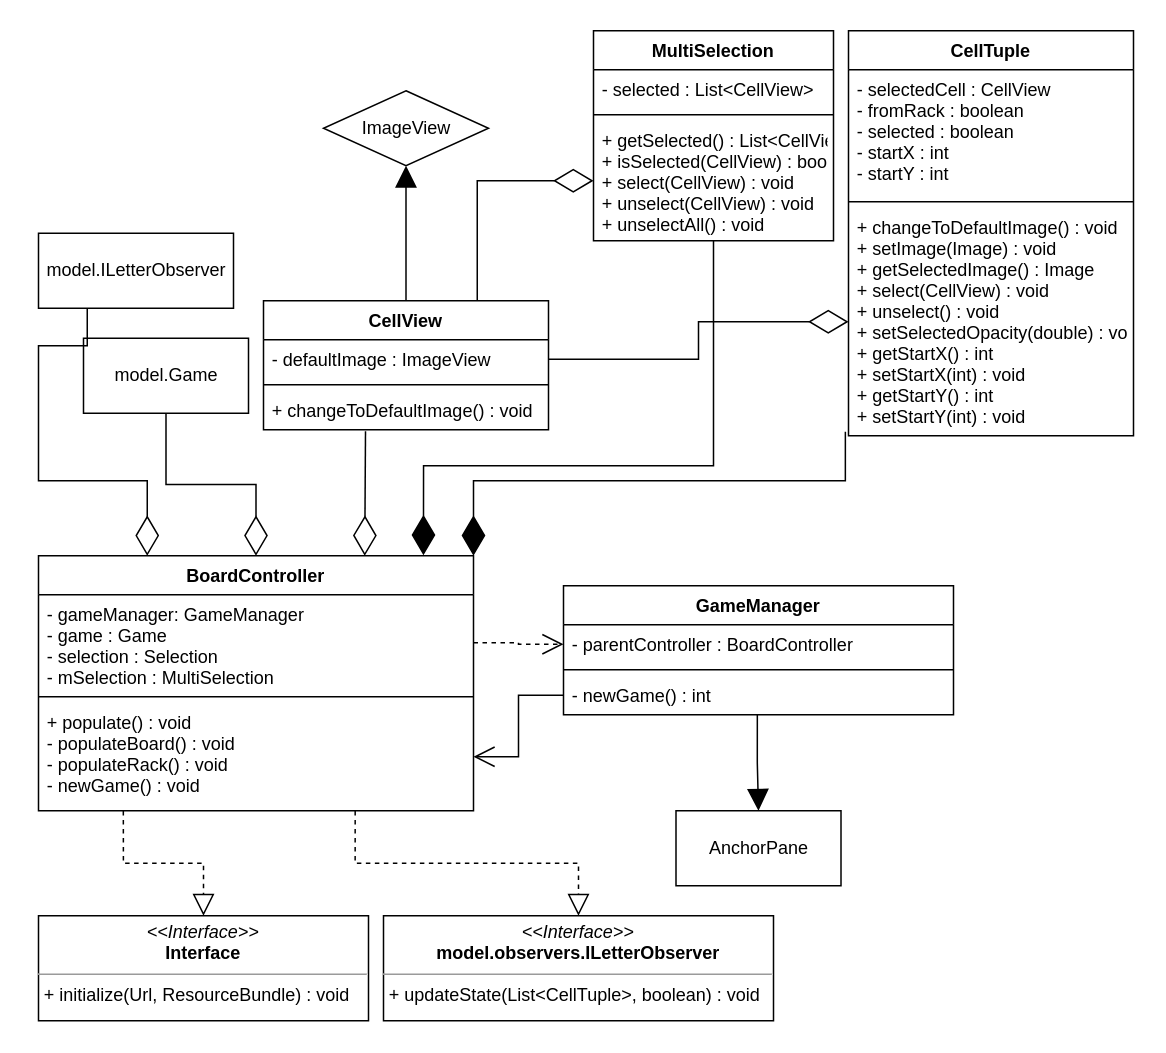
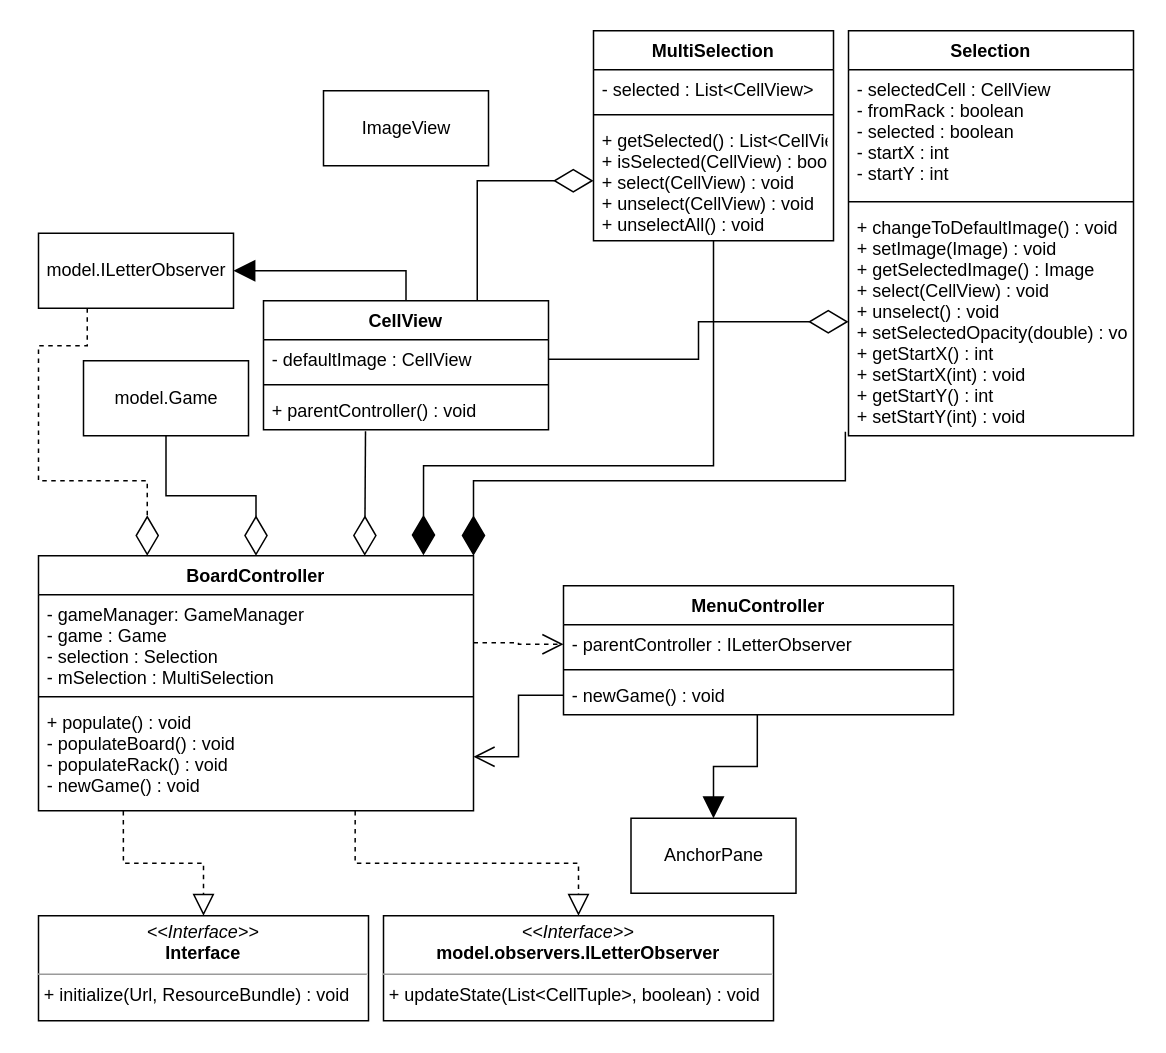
- <mxCell id="21" value="CellTuple" style="swimlane;fontStyle=1;align=center;verticalAlign=top;childLayout=stackLayout;horizontal=1;startSize=26;horizontalStack=0;resizeParent=1;resizeParentMax=0;resizeLast=0;collapsible=1;marginBottom=0;" vertex="1" parent="1"><mxGeometry x="560" y="20" width="190" height="270" as="geometry" /></mxCell>
+ <mxCell id="21" value="Selection" style="swimlane;fontStyle=1;align=center;verticalAlign=top;childLayout=stackLayout;horizontal=1;startSize=26;horizontalStack=0;resizeParent=1;resizeParentMax=0;resizeLast=0;collapsible=1;marginBottom=0;" vertex="1" parent="1"><mxGeometry x="560" y="20" width="190" height="270" as="geometry" /></mxCell>
- <mxCell id="14" value="ImageView" style="rhombus;html=1;" vertex="1" parent="1"><mxGeometry x="210" y="60" width="110" height="50" as="geometry" /></mxCell>
+ <mxCell id="14" value="ImageView" style="html=1;" vertex="1" parent="1"><mxGeometry x="210" y="60" width="110" height="50" as="geometry" /></mxCell>
- <mxCell id="19" value="" style="endArrow=block;endFill=1;endSize=12;html=1;rounded=0;edgeStyle=orthogonalEdgeStyle;exitX=0.5;exitY=0;exitDx=0;exitDy=0;entryX=0.5;entryY=1;entryDx=0;entryDy=0;" edge="1" parent="1" source="15" target="14"><mxGeometry width="160" relative="1" as="geometry"><mxPoint x="170" y="250" as="sourcePoint" /><mxPoint x="330" y="250" as="targetPoint" /></mxGeometry></mxCell>
+ <mxCell id="19" value="" style="endArrow=block;endFill=1;endSize=12;html=1;rounded=0;edgeStyle=orthogonalEdgeStyle;exitX=0.5;exitY=0;exitDx=0;exitDy=0;" edge="1" parent="1" source="15" target="35"><mxGeometry width="160" relative="1" as="geometry"><mxPoint x="170" y="250" as="sourcePoint" /><mxPoint x="330" y="250" as="targetPoint" /></mxGeometry></mxCell>
- <mxCell id="16" value="- defaultImage : ImageView" style="text;strokeColor=none;fillColor=none;align=left;verticalAlign=top;spacingLeft=4;spacingRight=4;overflow=hidden;rotatable=0;points=[[0,0.5],[1,0.5]];portConstraint=eastwest;" vertex="1" parent="15"><mxGeometry y="26" width="190" height="26" as="geometry" /></mxCell>
+ <mxCell id="16" value="- defaultImage : CellView" style="text;strokeColor=none;fillColor=none;align=left;verticalAlign=top;spacingLeft=4;spacingRight=4;overflow=hidden;rotatable=0;points=[[0,0.5],[1,0.5]];portConstraint=eastwest;" vertex="1" parent="15"><mxGeometry y="26" width="190" height="26" as="geometry" /></mxCell>
- <mxCell id="10" value="model.Game" style="html=1;" vertex="1" parent="1"><mxGeometry x="50" y="225" width="110" height="50" as="geometry" /></mxCell>
+ <mxCell id="10" value="model.Game" style="html=1;" vertex="1" parent="1"><mxGeometry x="50" y="240" width="110" height="50" as="geometry" /></mxCell>
- <mxCell id="18" value="+ changeToDefaultImage() : void" style="text;strokeColor=none;fillColor=none;align=left;verticalAlign=top;spacingLeft=4;spacingRight=4;overflow=hidden;rotatable=0;points=[[0,0.5],[1,0.5]];portConstraint=eastwest;" vertex="1" parent="15"><mxGeometry y="60" width="190" height="26" as="geometry" /></mxCell>
+ <mxCell id="18" value="+ parentController() : void" style="text;strokeColor=none;fillColor=none;align=left;verticalAlign=top;spacingLeft=4;spacingRight=4;overflow=hidden;rotatable=0;points=[[0,0.5],[1,0.5]];portConstraint=eastwest;" vertex="1" parent="15"><mxGeometry y="60" width="190" height="26" as="geometry" /></mxCell>
- <mxCell id="36" value="" style="endArrow=diamondThin;endFill=0;endSize=24;html=1;rounded=0;edgeStyle=orthogonalEdgeStyle;entryX=0.25;entryY=0;entryDx=0;entryDy=0;exitX=0.25;exitY=1;exitDx=0;exitDy=0;" edge="1" parent="1" source="35" target="2"><mxGeometry width="160" relative="1" as="geometry"><mxPoint x="10" y="260" as="sourcePoint" /><mxPoint x="460" y="380" as="targetPoint" /><Array as="points"><mxPoint x="52" y="230" /><mxPoint x="20" y="230" /><mxPoint x="20" y="320" /><mxPoint x="92" y="320" /></Array></mxGeometry></mxCell>
+ <mxCell id="36" value="" style="endArrow=diamondThin;endFill=0;endSize=24;html=1;rounded=0;edgeStyle=orthogonalEdgeStyle;entryX=0.25;entryY=0;entryDx=0;entryDy=0;exitX=0.25;exitY=1;exitDx=0;exitDy=0;dashed=1;" edge="1" parent="1" source="35" target="2"><mxGeometry width="160" relative="1" as="geometry"><mxPoint x="10" y="260" as="sourcePoint" /><mxPoint x="460" y="380" as="targetPoint" /><Array as="points"><mxPoint x="52" y="230" /><mxPoint x="20" y="230" /><mxPoint x="20" y="320" /><mxPoint x="92" y="320" /></Array></mxGeometry></mxCell>
- <mxCell id="6" value="GameManager" style="swimlane;fontStyle=1;align=center;verticalAlign=top;childLayout=stackLayout;horizontal=1;startSize=26;horizontalStack=0;resizeParent=1;resizeParentMax=0;resizeLast=0;collapsible=1;marginBottom=0;" vertex="1" parent="1"><mxGeometry x="370" y="390" width="260" height="86" as="geometry" /></mxCell>
+ <mxCell id="6" value="MenuController" style="swimlane;fontStyle=1;align=center;verticalAlign=top;childLayout=stackLayout;horizontal=1;startSize=26;horizontalStack=0;resizeParent=1;resizeParentMax=0;resizeLast=0;collapsible=1;marginBottom=0;" vertex="1" parent="1"><mxGeometry x="370" y="390" width="260" height="86" as="geometry" /></mxCell>
- <mxCell id="7" value="- parentController : BoardController" style="text;strokeColor=none;fillColor=none;align=left;verticalAlign=top;spacingLeft=4;spacingRight=4;overflow=hidden;rotatable=0;points=[[0,0.5],[1,0.5]];portConstraint=eastwest;" vertex="1" parent="6"><mxGeometry y="26" width="260" height="26" as="geometry" /></mxCell>
+ <mxCell id="7" value="- parentController : ILetterObserver" style="text;strokeColor=none;fillColor=none;align=left;verticalAlign=top;spacingLeft=4;spacingRight=4;overflow=hidden;rotatable=0;points=[[0,0.5],[1,0.5]];portConstraint=eastwest;" vertex="1" parent="6"><mxGeometry y="26" width="260" height="26" as="geometry" /></mxCell>
- <mxCell id="9" value="- newGame() : int" style="text;strokeColor=none;fillColor=none;align=left;verticalAlign=top;spacingLeft=4;spacingRight=4;overflow=hidden;rotatable=0;points=[[0,0.5],[1,0.5]];portConstraint=eastwest;" vertex="1" parent="6"><mxGeometry y="60" width="260" height="26" as="geometry" /></mxCell>
+ <mxCell id="9" value="- newGame() : void" style="text;strokeColor=none;fillColor=none;align=left;verticalAlign=top;spacingLeft=4;spacingRight=4;overflow=hidden;rotatable=0;points=[[0,0.5],[1,0.5]];portConstraint=eastwest;" vertex="1" parent="6"><mxGeometry y="60" width="260" height="26" as="geometry" /></mxCell>
- <mxCell id="33" value="AnchorPane" style="html=1;" vertex="1" parent="1"><mxGeometry x="445" y="540" width="110" height="50" as="geometry" /></mxCell>
+ <mxCell id="33" value="AnchorPane" style="html=1;" vertex="1" parent="1"><mxGeometry x="415" y="545" width="110" height="50" as="geometry" /></mxCell>
